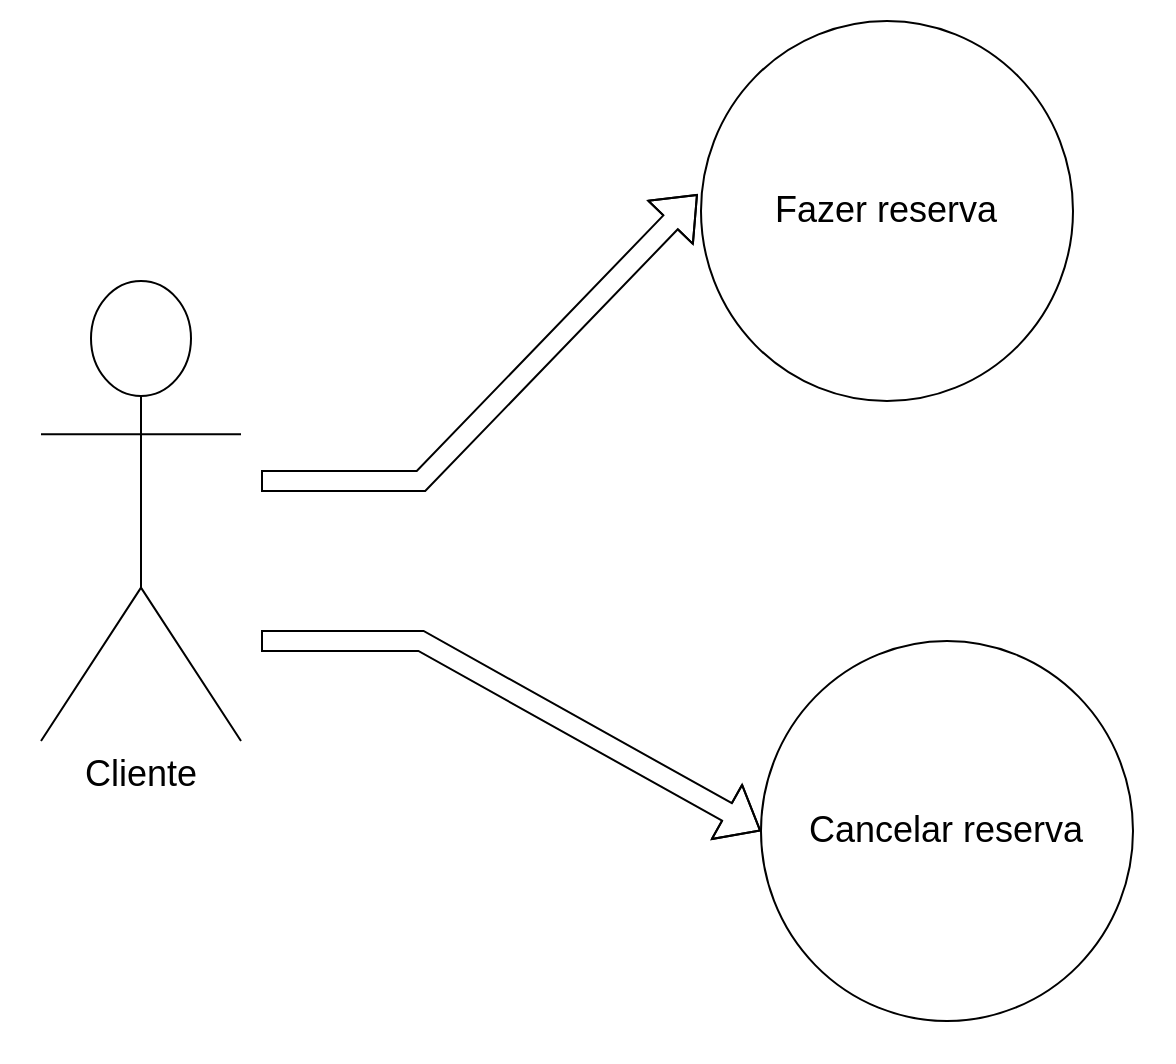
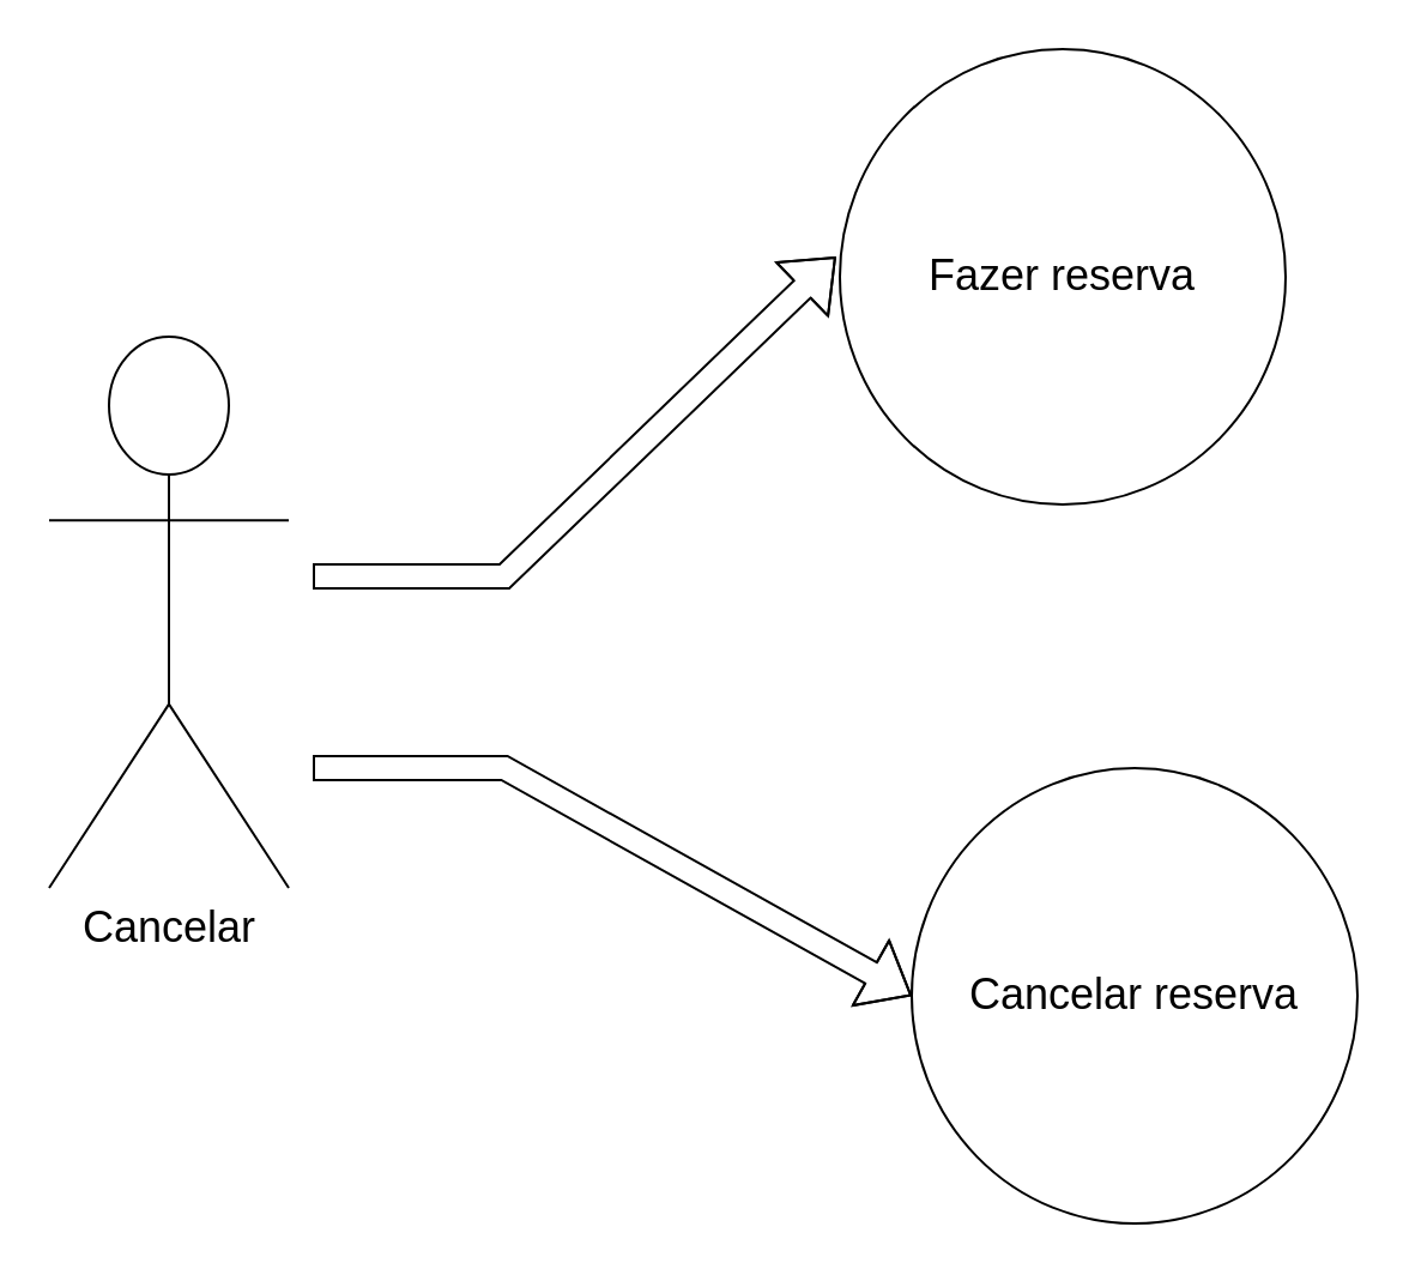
- <mxCell id="4" value="&lt;span style=&quot;font-size: 18px;&quot;&gt;Fazer reserva&lt;/span&gt;" style="ellipse;whiteSpace=wrap;html=1;" vertex="1" parent="1"><mxGeometry x="350" y="10" width="186" height="190" as="geometry" /></mxCell>
+ <mxCell id="4" value="&lt;span style=&quot;font-size: 18px;&quot;&gt;Fazer reserva&lt;/span&gt;" style="ellipse;whiteSpace=wrap;html=1;" vertex="1" parent="1"><mxGeometry x="350" y="20" width="186" height="190" as="geometry" /></mxCell>
- <mxCell id="3" value="&lt;font style=&quot;font-size: 18px;&quot;&gt;Cliente&lt;/font&gt;" style="shape=umlActor;verticalLabelPosition=bottom;verticalAlign=top;html=1;outlineConnect=0;" vertex="1" parent="1"><mxGeometry x="20" y="140" width="100" height="230" as="geometry" /></mxCell>
+ <mxCell id="3" value="&lt;font style=&quot;font-size: 18px;&quot;&gt;Cancelar&lt;/font&gt;" style="shape=umlActor;verticalLabelPosition=bottom;verticalAlign=top;html=1;outlineConnect=0;" vertex="1" parent="1"><mxGeometry x="20" y="140" width="100" height="230" as="geometry" /></mxCell>
